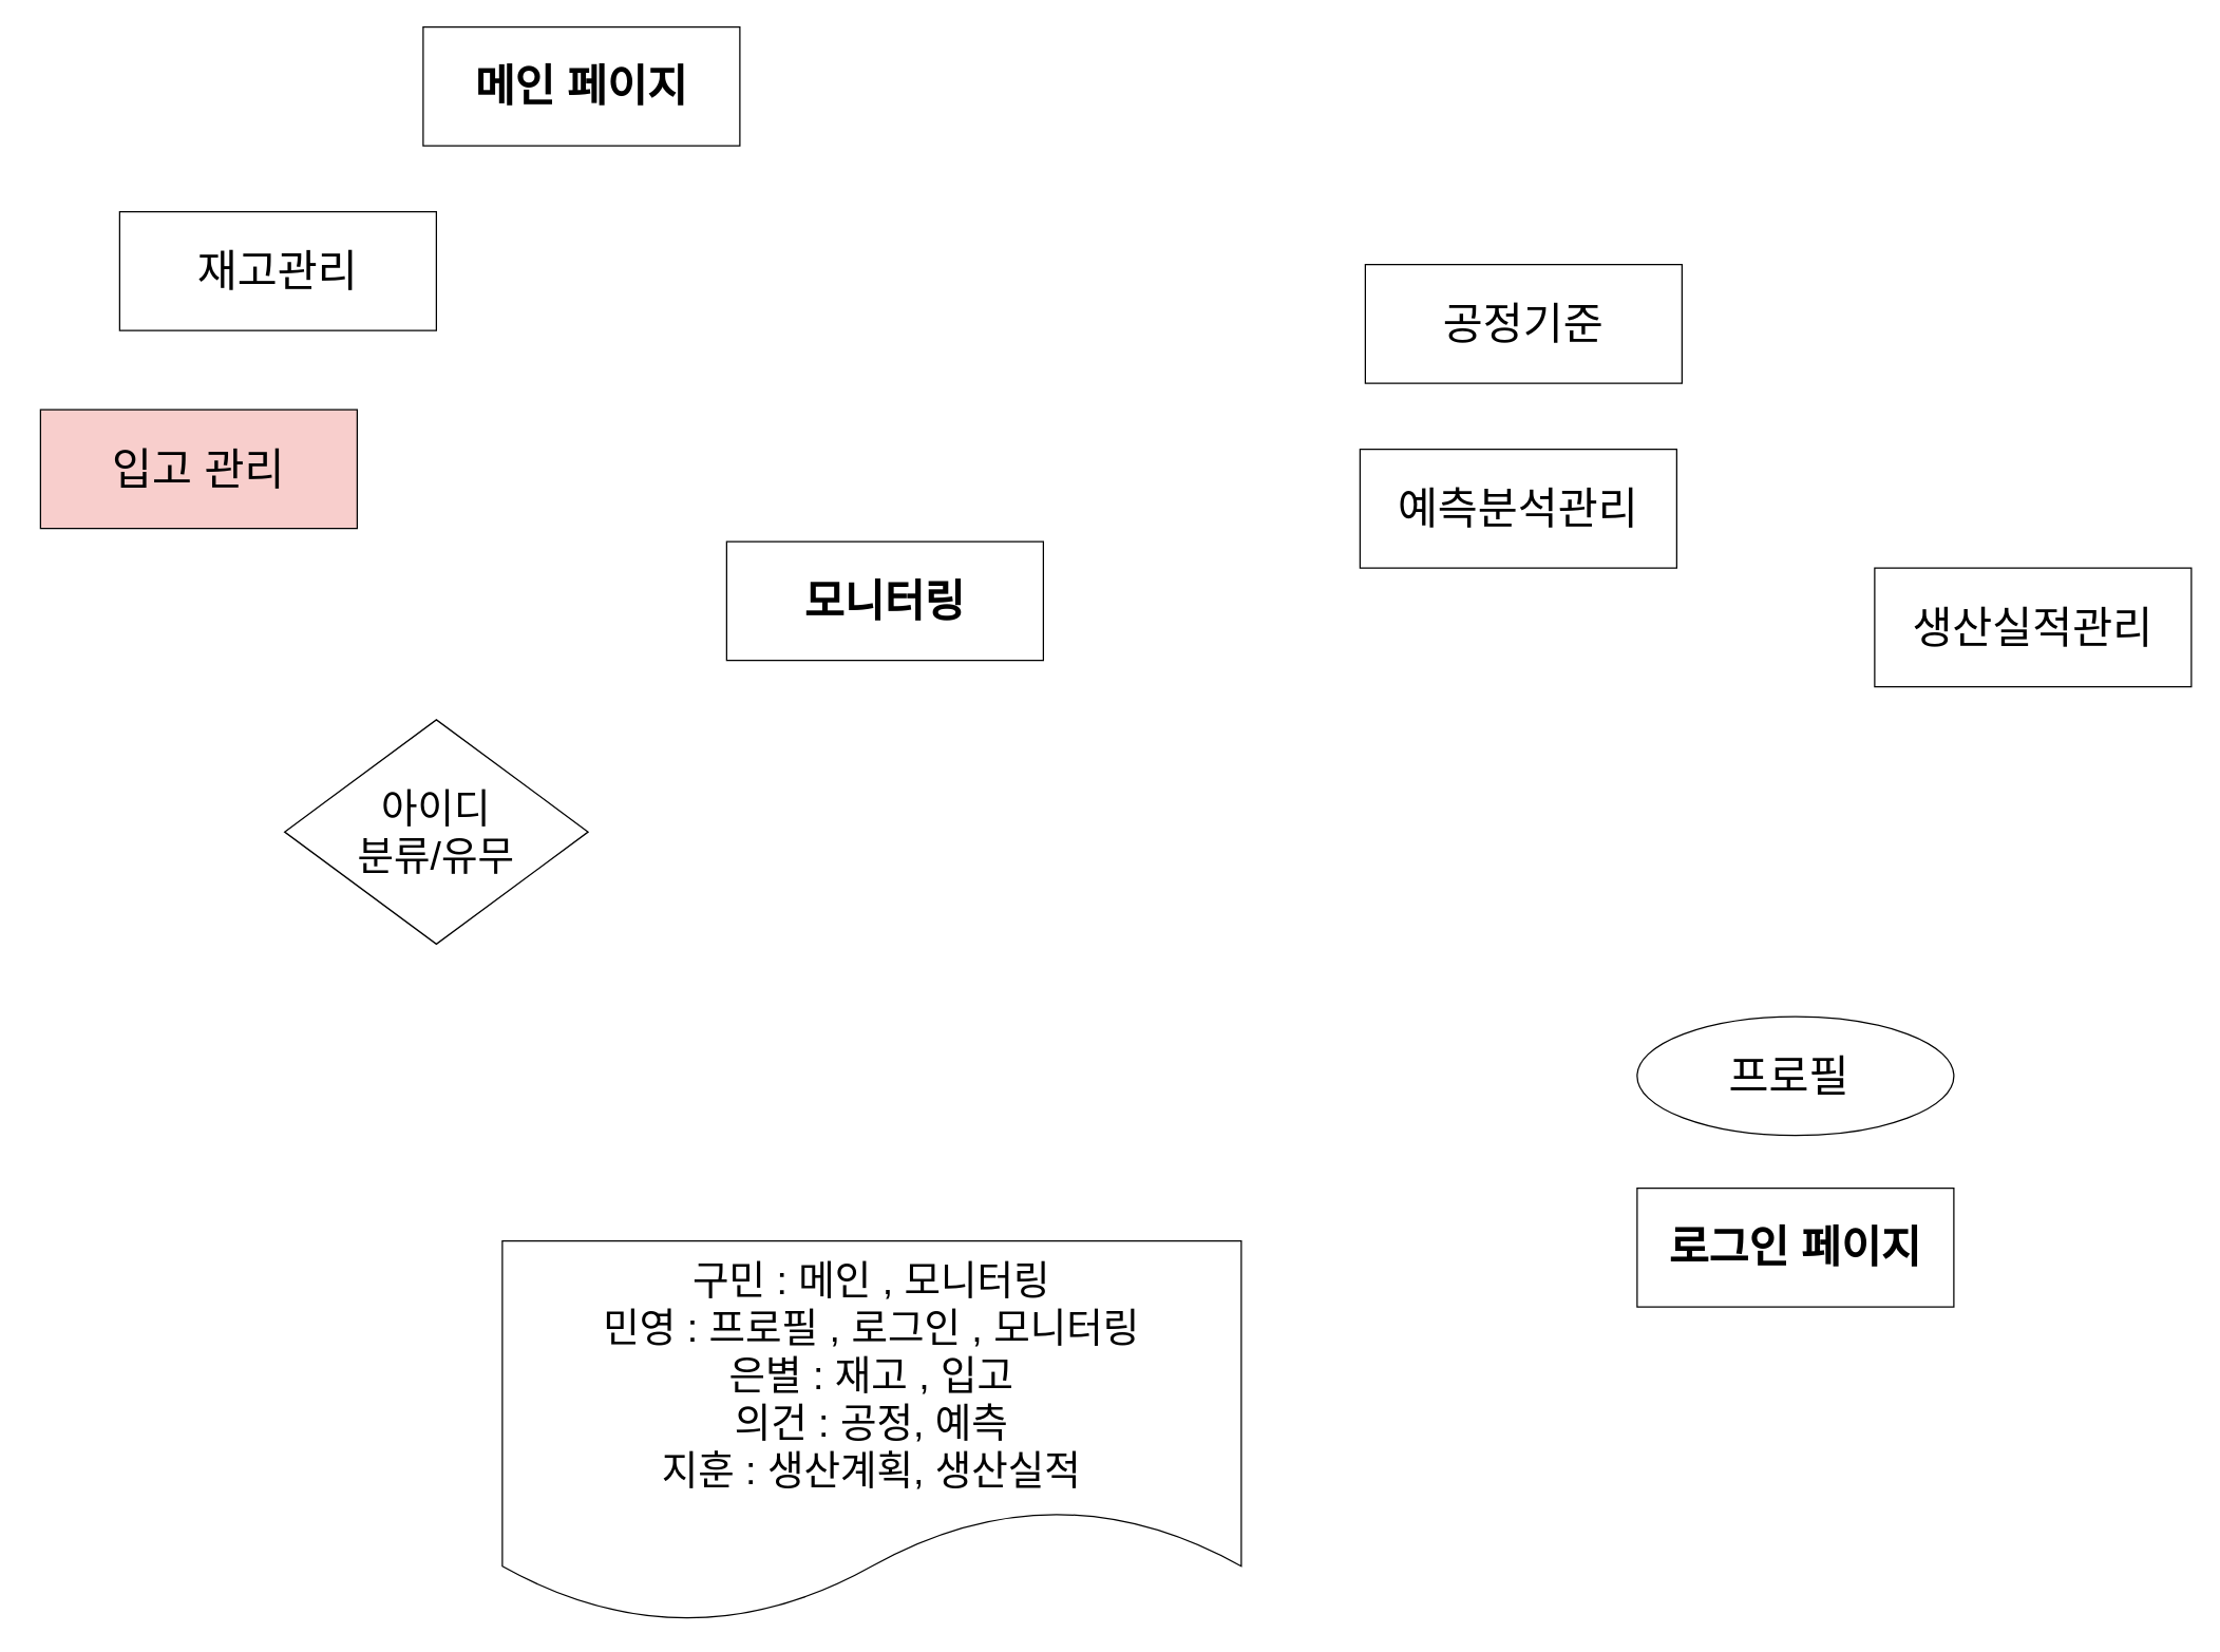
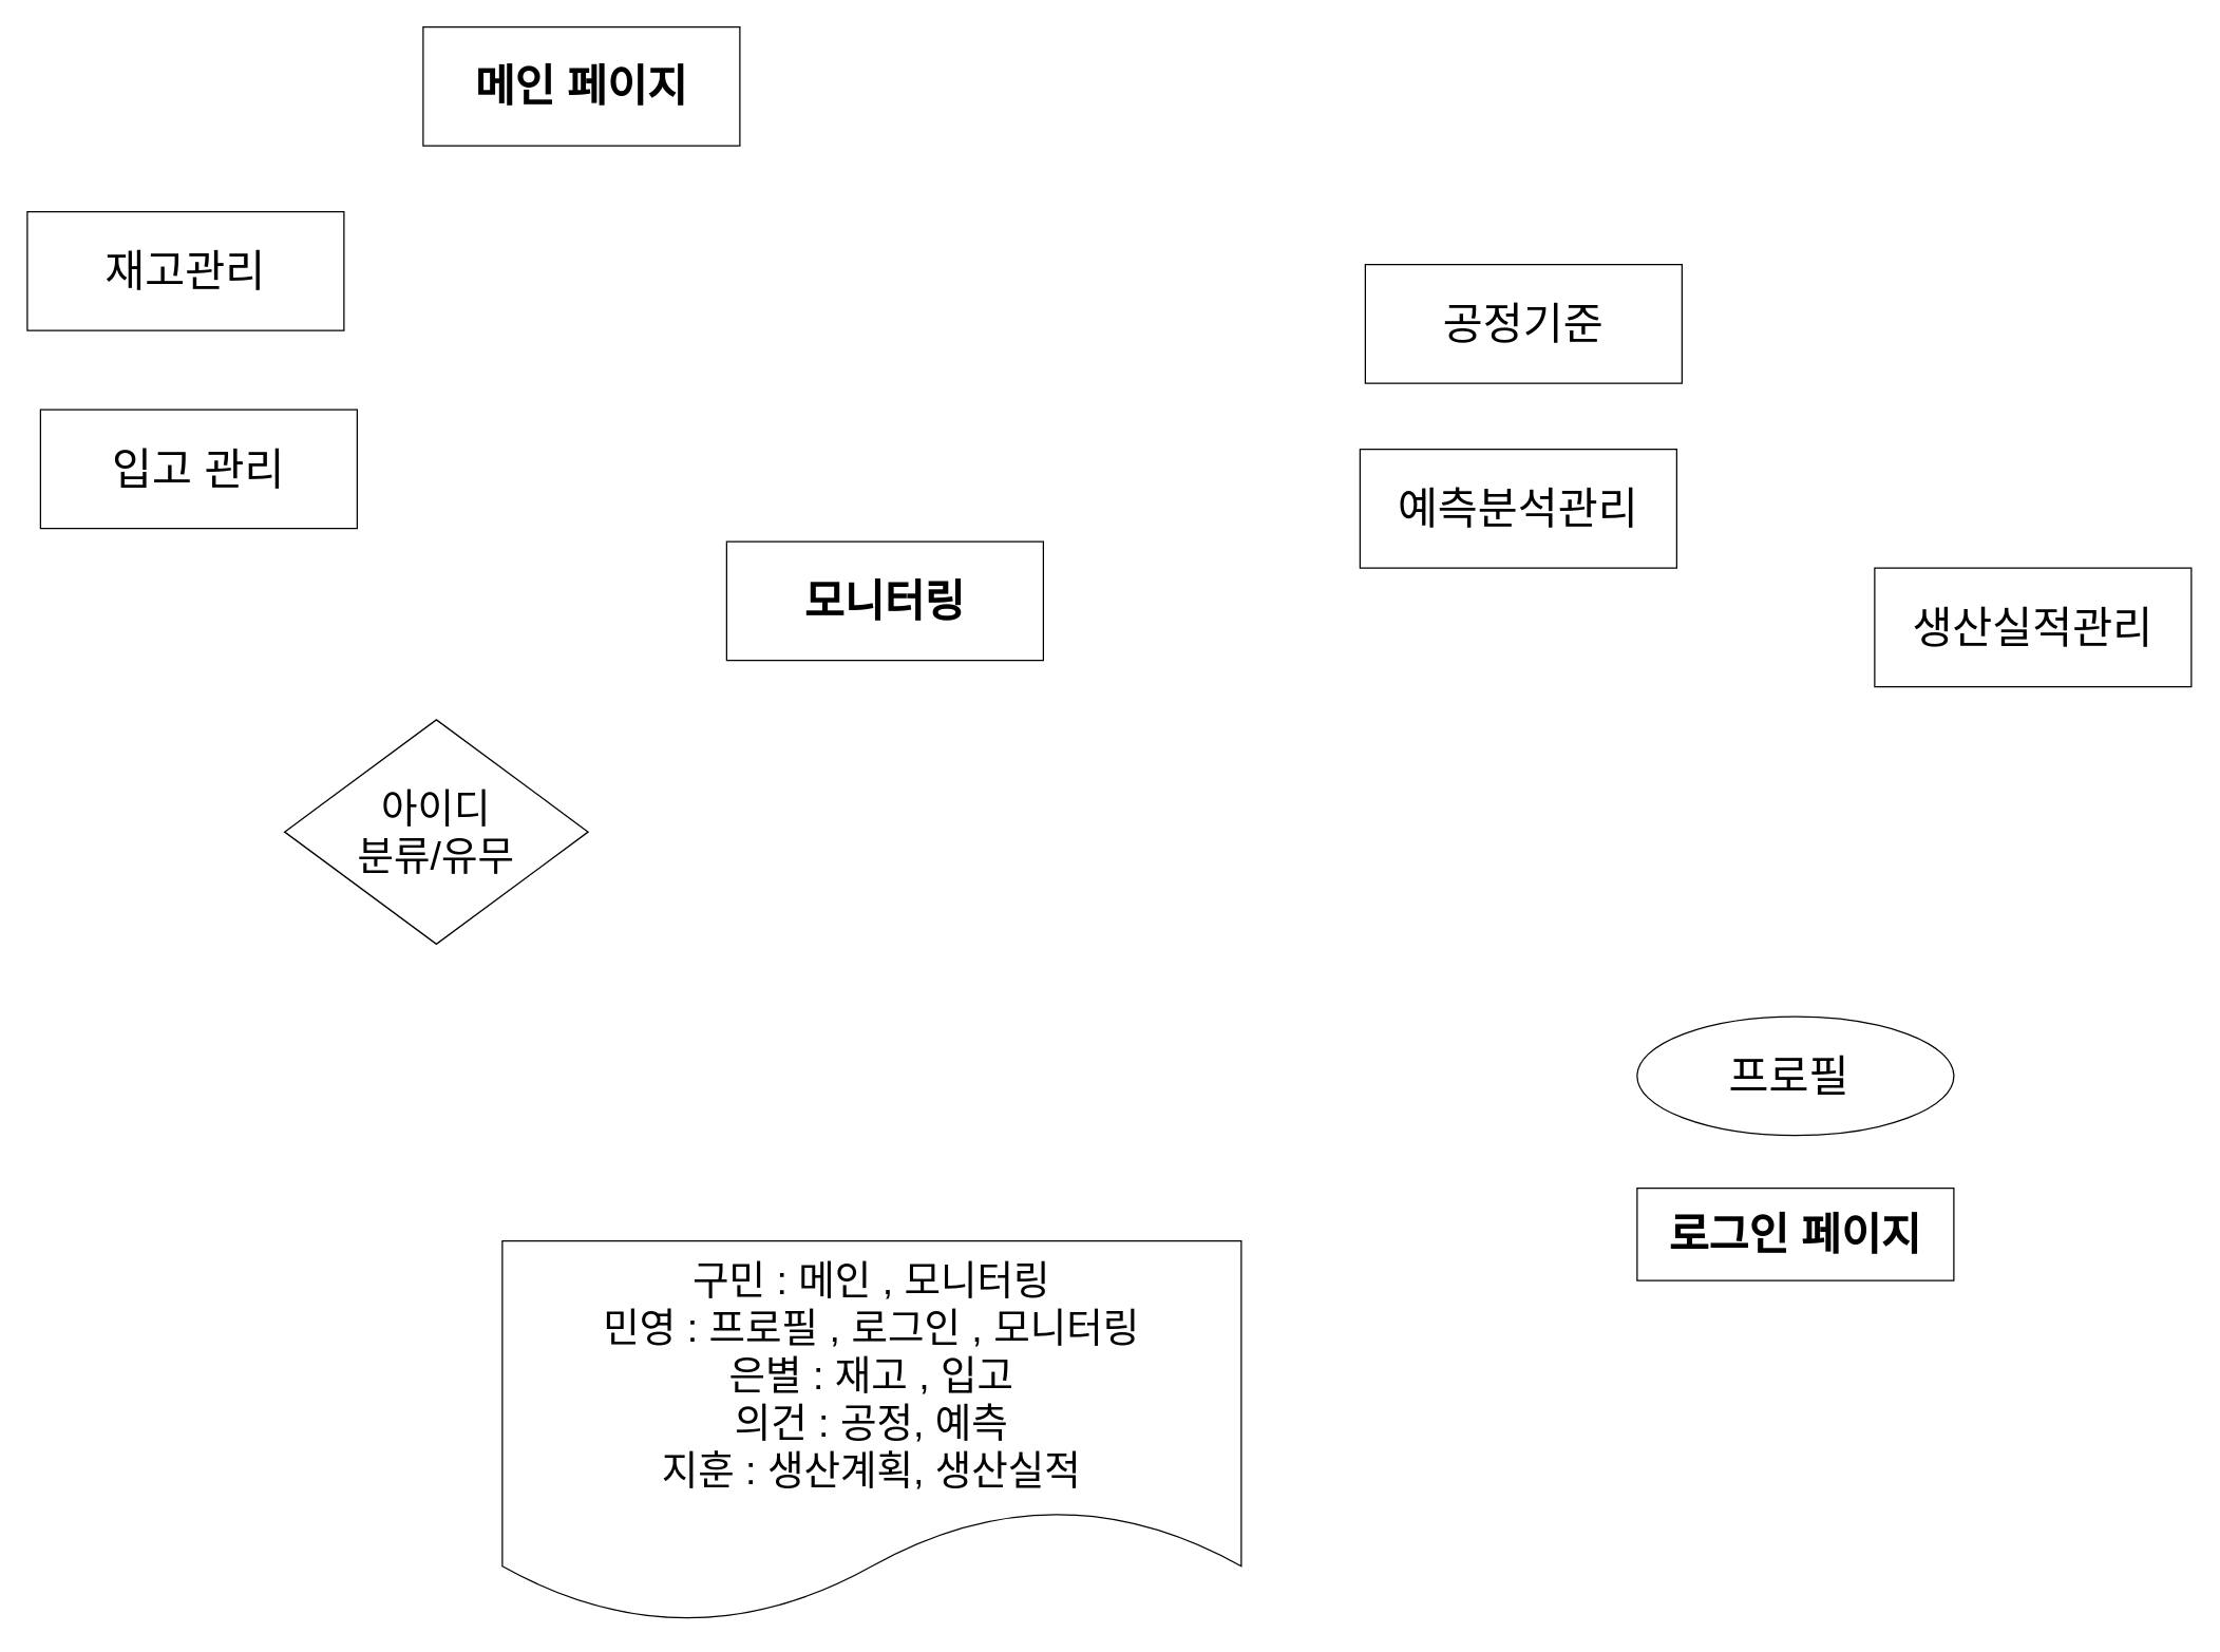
- <mxCell id="7" value="재고관리" style="rounded=0;whiteSpace=wrap;html=1;fontSize=33;" parent="1" vertex="1"><mxGeometry x="90" y="160" width="240" height="90" as="geometry" /></mxCell>
+ <mxCell id="7" value="재고관리" style="rounded=0;whiteSpace=wrap;html=1;fontSize=33;" parent="1" vertex="1"><mxGeometry x="20" y="160" width="240" height="90" as="geometry" /></mxCell>
- <mxCell id="6" value="입고 관리" style="rounded=0;whiteSpace=wrap;html=1;fontSize=33;fillColor=#f8cecc;" parent="1" vertex="1"><mxGeometry x="30" y="310" width="240" height="90" as="geometry" /></mxCell>
+ <mxCell id="6" value="입고 관리" style="rounded=0;whiteSpace=wrap;html=1;fontSize=33;" parent="1" vertex="1"><mxGeometry x="30" y="310" width="240" height="90" as="geometry" /></mxCell>
- <mxCell id="3" value="&lt;font style=&quot;font-size: 33px;&quot;&gt;&lt;b style=&quot;font-size: 33px;&quot;&gt;로그인 페이지&lt;br&gt;&lt;/b&gt;&lt;/font&gt;" style="rounded=0;whiteSpace=wrap;html=1;fontSize=33;" parent="1" vertex="1"><mxGeometry x="1240" y="900" width="240" height="90" as="geometry" /></mxCell>
+ <mxCell id="3" value="&lt;font style=&quot;font-size: 33px;&quot;&gt;&lt;b style=&quot;font-size: 33px;&quot;&gt;로그인 페이지&lt;br&gt;&lt;/b&gt;&lt;/font&gt;" style="rounded=0;whiteSpace=wrap;html=1;fontSize=33;" parent="1" vertex="1"><mxGeometry x="1240" y="900" width="240" height="70" as="geometry" /></mxCell>
